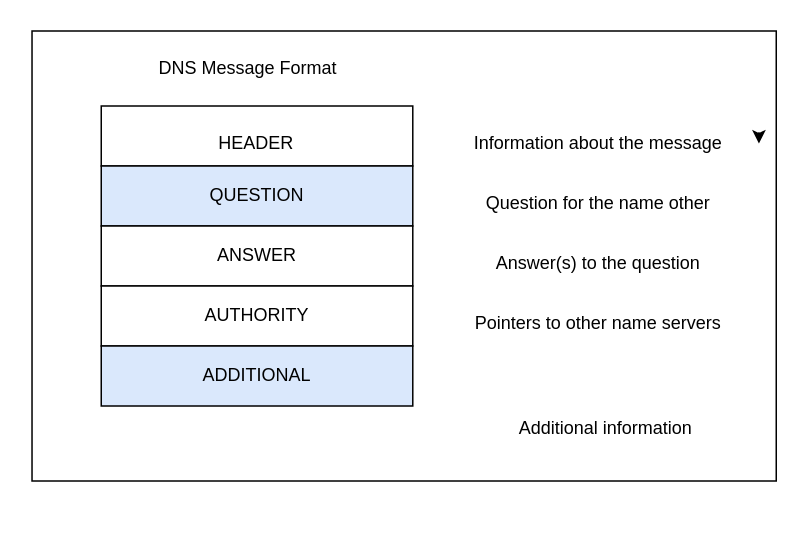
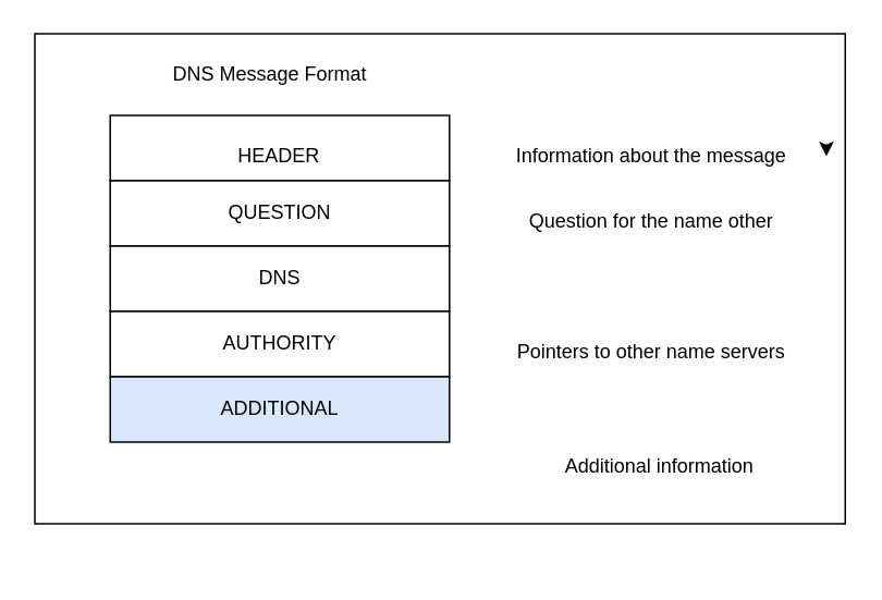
- <mxCell id="5" value="QUESTION" style="rounded=0;whiteSpace=wrap;html=1;fillColor=#dae8fc;" vertex="1" parent="2"><mxGeometry y="40" width="207.692" height="40" as="geometry" /></mxCell>
+ <mxCell id="5" value="QUESTION" style="rounded=0;whiteSpace=wrap;html=1;" vertex="1" parent="2"><mxGeometry y="40" width="207.692" height="40" as="geometry" /></mxCell>
- <mxCell id="6" value="ANSWER" style="rounded=0;whiteSpace=wrap;html=1;" vertex="1" parent="2"><mxGeometry y="80" width="207.692" height="40" as="geometry" /></mxCell>
+ <mxCell id="6" value="DNS" style="rounded=0;whiteSpace=wrap;html=1;" vertex="1" parent="2"><mxGeometry y="80" width="207.692" height="40" as="geometry" /></mxCell>
- <mxCell id="14" value="Answer(s) to the question" style="text;html=1;align=center;verticalAlign=middle;whiteSpace=wrap;rounded=0;" vertex="1" parent="2"><mxGeometry x="225.0" y="90" width="213.462" height="30" as="geometry" /></mxCell>
